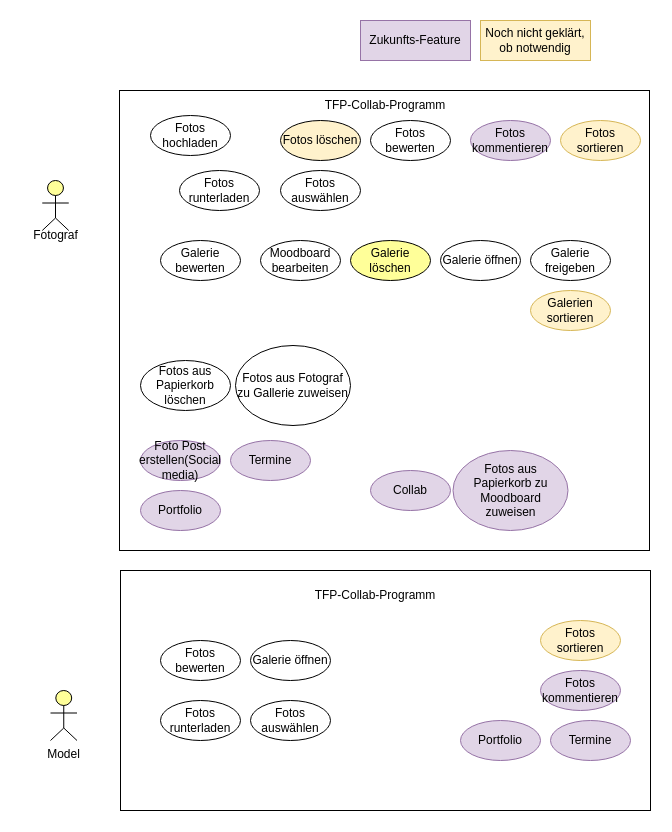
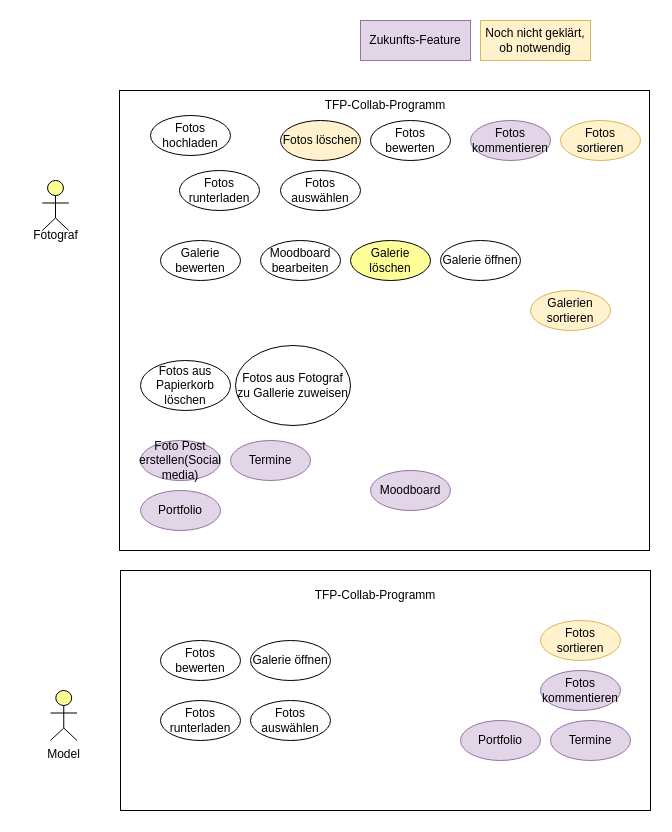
- <mxCell id="14" value="Galerie freigeben" style="ellipse;whiteSpace=wrap;html=1;" vertex="1" parent="1"><mxGeometry x="530" y="240" width="80" height="40" as="geometry" /></mxCell>
- <mxCell id="20" value="Collab" style="ellipse;whiteSpace=wrap;html=1;fillColor=#e1d5e7;strokeColor=#9673a6;" vertex="1" parent="1"><mxGeometry x="370" y="470" width="80" height="40" as="geometry" /></mxCell>
+ <mxCell id="20" value="Moodboard" style="ellipse;whiteSpace=wrap;html=1;fillColor=#e1d5e7;strokeColor=#9673a6;" vertex="1" parent="1"><mxGeometry x="370" y="470" width="80" height="40" as="geometry" /></mxCell>
- <mxCell id="39" value="Fotos aus Papierkorb zu Moodboard zuweisen" style="ellipse;whiteSpace=wrap;html=1;fillColor=#e1d5e7;strokeColor=#9673a6;" vertex="1" parent="1"><mxGeometry x="452.5" y="450" width="115" height="80" as="geometry" /></mxCell>
